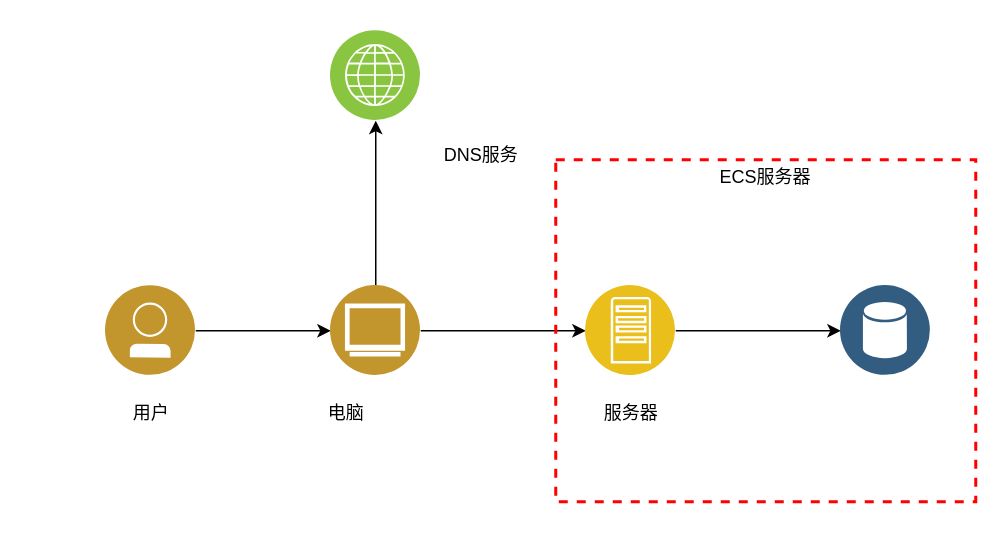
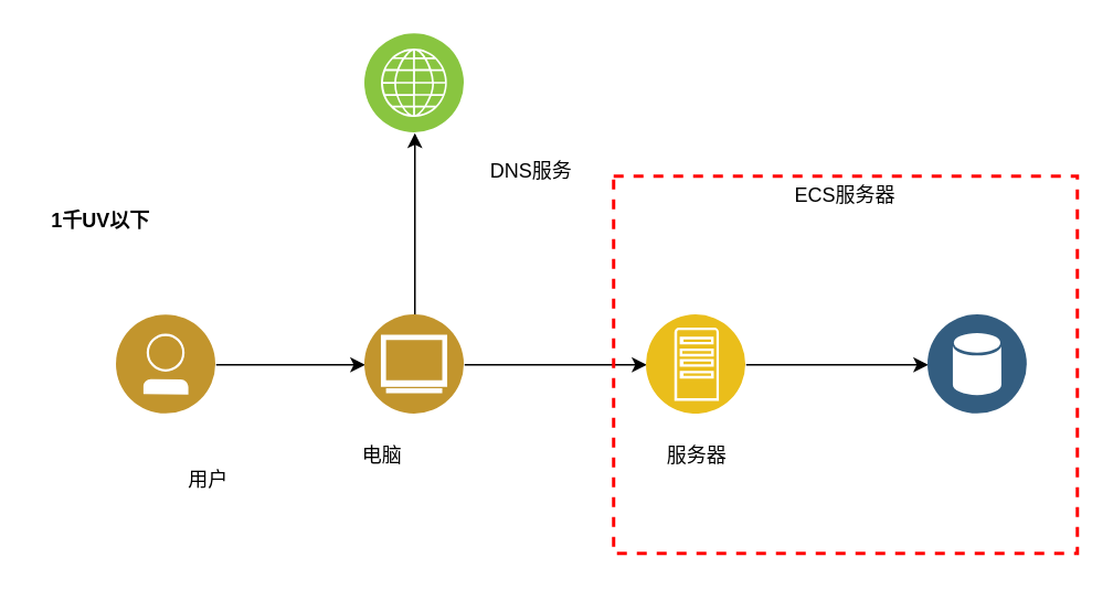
+ <mxCell id="5" value="1千UV以下" style="text;html=1;align=center;verticalAlign=middle;resizable=0;points=[];autosize=1;strokeColor=none;fillColor=none;fontStyle=1" vertex="1" parent="1"><mxGeometry x="20" y="118" width="80" height="30" as="geometry" /></mxCell>
- <mxCell id="4" value="用户" style="text;html=1;align=center;verticalAlign=middle;resizable=0;points=[];autosize=1;strokeColor=none;fillColor=none;" vertex="1" parent="1"><mxGeometry x="75" y="260" width="50" height="30" as="geometry" /></mxCell>
+ <mxCell id="4" value="用户" style="text;html=1;align=center;verticalAlign=middle;resizable=0;points=[];autosize=1;strokeColor=none;fillColor=none;" vertex="1" parent="1"><mxGeometry x="100" y="275" width="50" height="30" as="geometry" /></mxCell>
